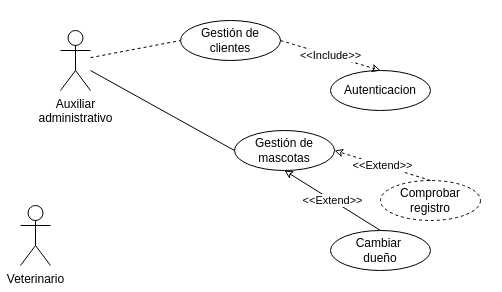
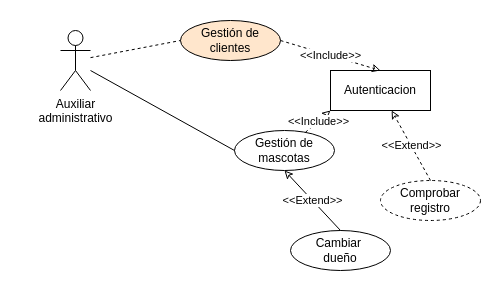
- <mxCell id="3" value="Gestión de&lt;br&gt;clientes" style="ellipse;whiteSpace=wrap;html=1;" vertex="1" parent="1"><mxGeometry x="180" y="20" width="100" height="40" as="geometry" /></mxCell>
+ <mxCell id="3" value="Gestión de&lt;br&gt;clientes" style="ellipse;whiteSpace=wrap;html=1;fillColor=#ffe6cc;" vertex="1" parent="1"><mxGeometry x="180" y="20" width="100" height="40" as="geometry" /></mxCell>
- <mxCell id="12" value="Autenticacion" style="ellipse;whiteSpace=wrap;html=1;" vertex="1" parent="1"><mxGeometry x="330" y="70" width="100" height="40" as="geometry" /></mxCell>
+ <mxCell id="12" value="Autenticacion" style="whiteSpace=wrap;html=1;rounded=0;" vertex="1" parent="1"><mxGeometry x="330" y="70" width="100" height="40" as="geometry" /></mxCell>
+ <mxCell id="14" value="&amp;lt;&amp;lt;Include&amp;gt;&amp;gt;" style="endArrow=classic;dashed=1;html=1;rounded=0;endFill=0;entryX=0;entryY=1;entryDx=0;entryDy=0;" edge="1" parent="1" source="5" target="12"><mxGeometry width="50" height="50" relative="1" as="geometry"><mxPoint x="290" y="50" as="sourcePoint" /><mxPoint x="330" y="120" as="targetPoint" /></mxGeometry></mxCell>
- <mxCell id="11" value="&amp;lt;&amp;lt;Extend&amp;gt;&amp;gt;" style="endArrow=classic;dashed=1;html=1;rounded=0;exitX=0.5;exitY=0;exitDx=0;exitDy=0;endFill=0;entryX=1;entryY=0.5;entryDx=0;entryDy=0;" edge="1" parent="1" source="10" target="5"><mxGeometry width="50" height="50" relative="1" as="geometry"><mxPoint x="420" y="110" as="sourcePoint" /><mxPoint x="330" y="160" as="targetPoint" /></mxGeometry></mxCell>
+ <mxCell id="11" value="&amp;lt;&amp;lt;Extend&amp;gt;&amp;gt;" style="endArrow=classic;dashed=1;html=1;rounded=0;exitX=0.5;exitY=0;exitDx=0;exitDy=0;endFill=0;" edge="1" parent="1" source="10" target="12"><mxGeometry width="50" height="50" relative="1" as="geometry"><mxPoint x="420" y="110" as="sourcePoint" /><mxPoint x="330" y="160" as="targetPoint" /></mxGeometry></mxCell>
- <mxCell id="4" value="Veterinario" style="shape=umlActor;verticalLabelPosition=bottom;verticalAlign=top;html=1;outlineConnect=0;" vertex="1" parent="1"><mxGeometry x="20" y="205" width="30" height="60" as="geometry" /></mxCell>
- <mxCell id="6" value="Cambiar&amp;nbsp;&lt;br&gt;dueño" style="ellipse;whiteSpace=wrap;html=1;" vertex="1" parent="1"><mxGeometry x="330" y="230" width="100" height="40" as="geometry" /></mxCell>
+ <mxCell id="6" value="Cambiar&amp;nbsp;&lt;br&gt;dueño" style="ellipse;whiteSpace=wrap;html=1;" vertex="1" parent="1"><mxGeometry x="290" y="230" width="100" height="40" as="geometry" /></mxCell>
